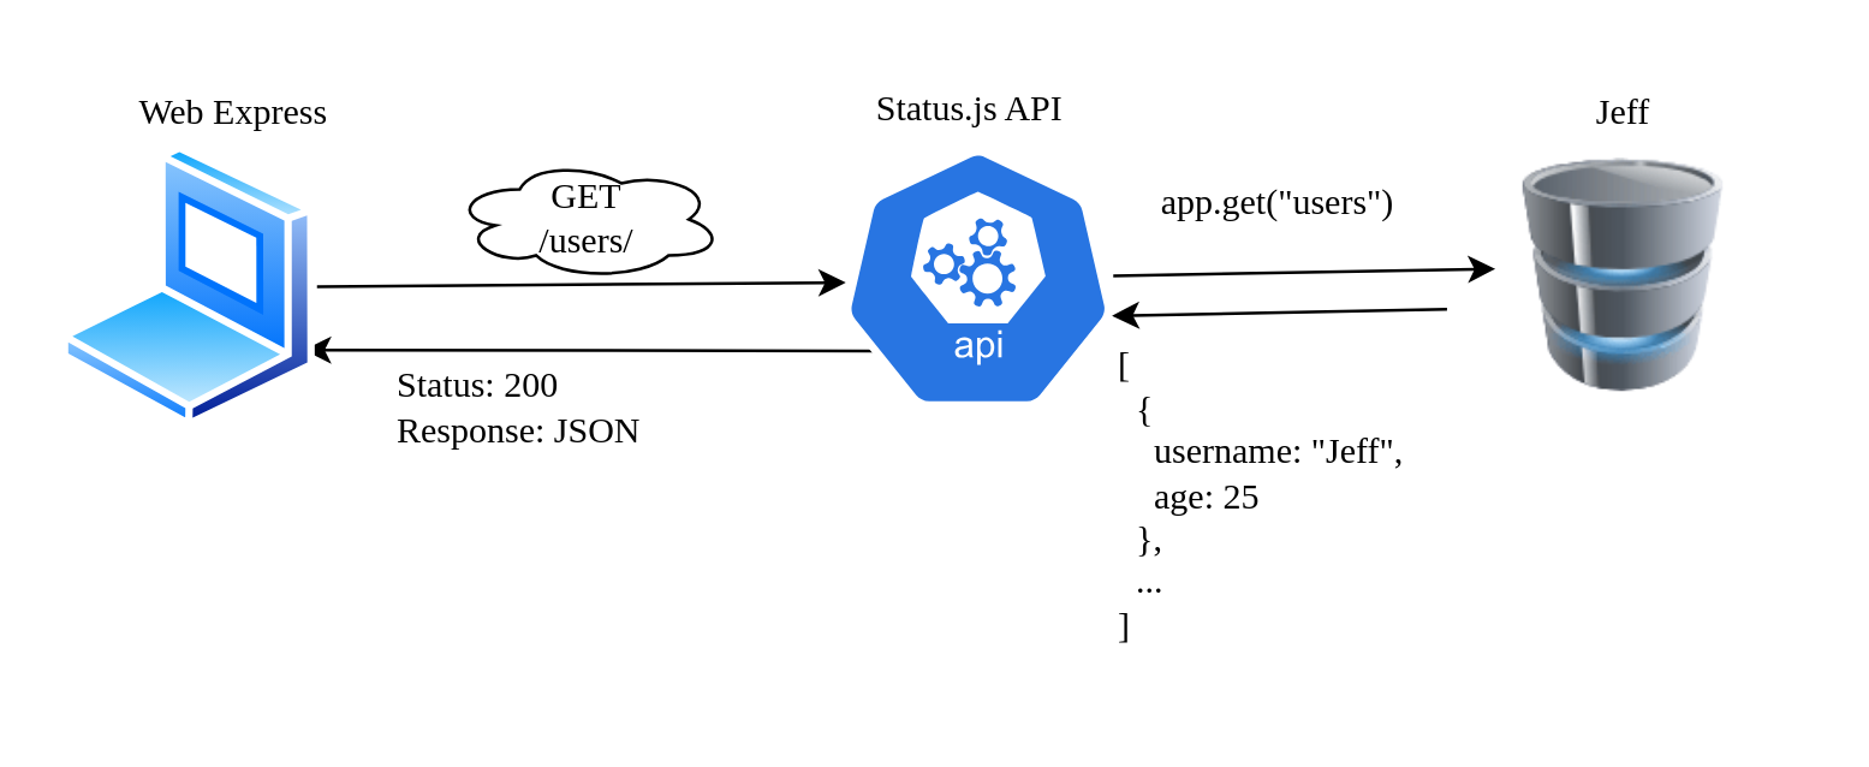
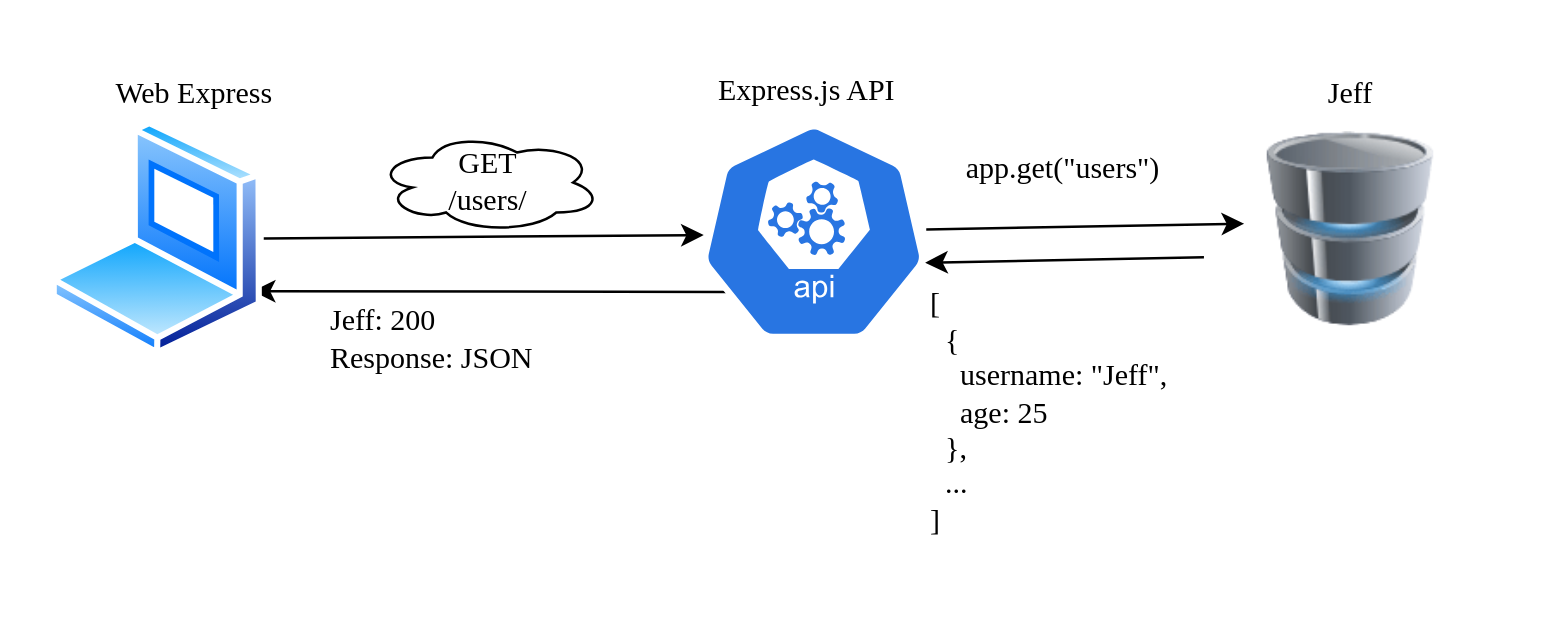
- <mxCell id="14" value="Status.js API" style="text;html=1;strokeColor=none;fillColor=none;align=center;verticalAlign=middle;whiteSpace=wrap;rounded=0;fontFamily=Lucida Console;" vertex="1" parent="1"><mxGeometry x="265" y="20" width="115" height="32.39" as="geometry" /></mxCell>
+ <mxCell id="14" value="Express.js API" style="text;html=1;strokeColor=none;fillColor=none;align=center;verticalAlign=middle;whiteSpace=wrap;rounded=0;fontFamily=Lucida Console;" vertex="1" parent="1"><mxGeometry x="265" y="20" width="115" height="32.39" as="geometry" /></mxCell>
- <mxCell id="13" value="Status: 200&lt;br&gt;Response: JSON" style="text;html=1;strokeColor=none;fillColor=none;align=left;verticalAlign=middle;whiteSpace=wrap;rounded=0;fontFamily=Lucida Console;" vertex="1" parent="1"><mxGeometry x="130" y="110" width="150" height="50" as="geometry" /></mxCell>
+ <mxCell id="13" value="Jeff: 200&lt;br&gt;Response: JSON" style="text;html=1;strokeColor=none;fillColor=none;align=left;verticalAlign=middle;whiteSpace=wrap;rounded=0;fontFamily=Lucida Console;" vertex="1" parent="1"><mxGeometry x="130" y="110" width="150" height="50" as="geometry" /></mxCell>
